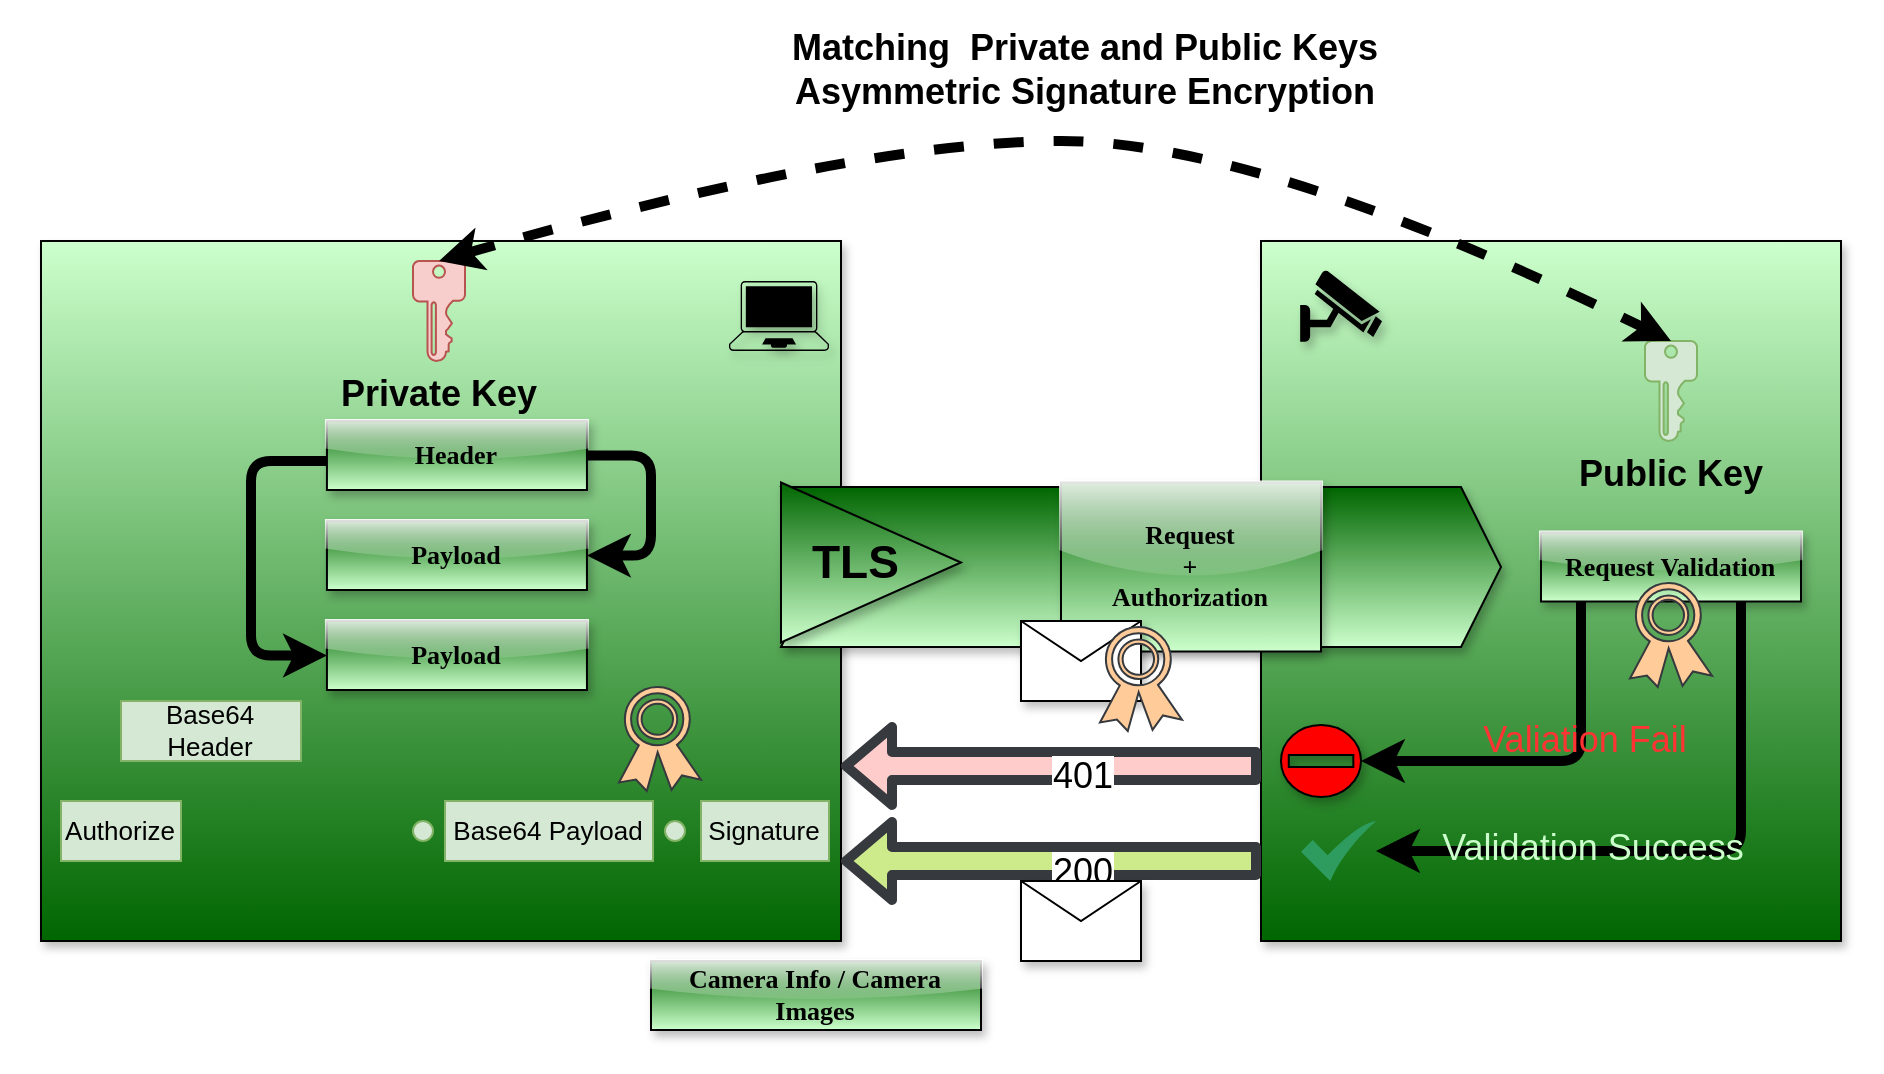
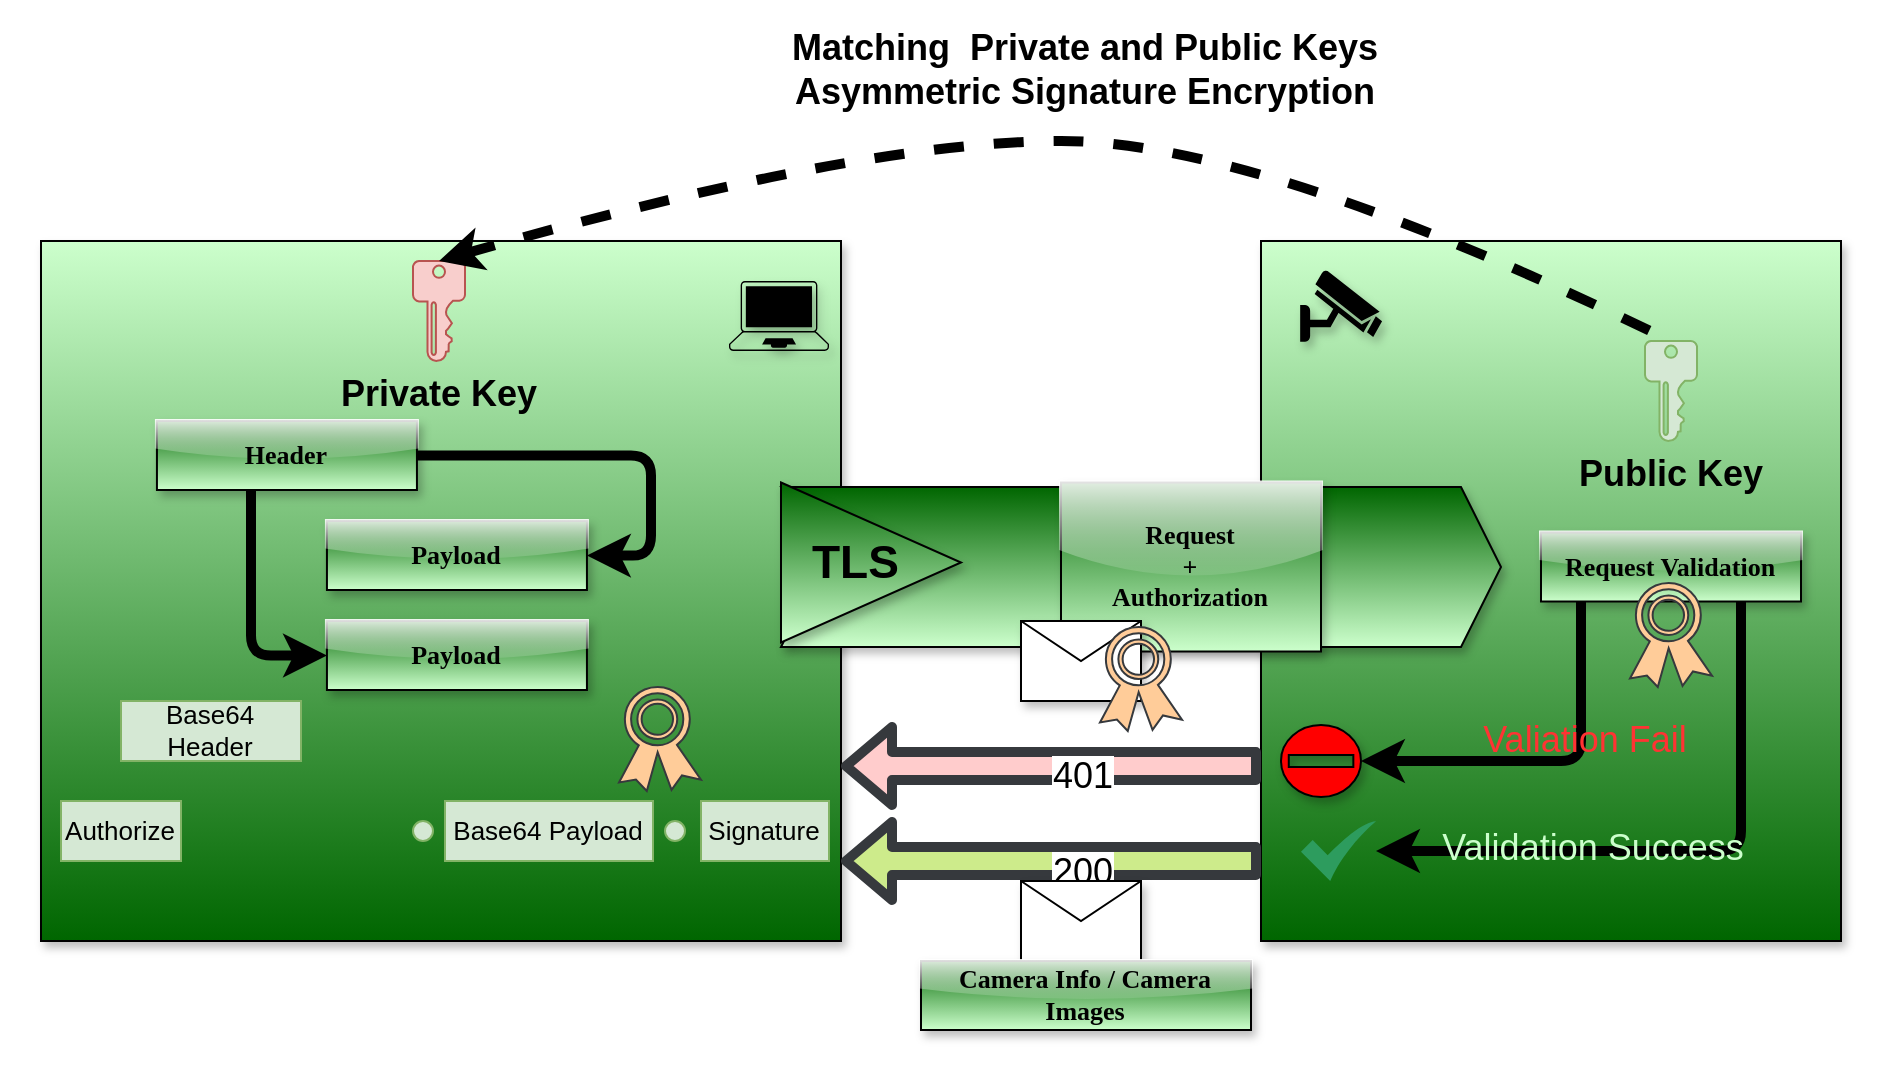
- <mxCell id="39" value="" style="endArrow=classic;html=1;strokeWidth=5;fontSize=18;fontColor=#FF3333;exitX=0.5;exitY=0;exitDx=0;exitDy=0;exitPerimeter=0;entryX=0.5;entryY=0;entryDx=0;entryDy=0;entryPerimeter=0;curved=1;startArrow=classic;startFill=1;dashed=1;" edge="1" parent="1" source="6" target="7"><mxGeometry width="50" height="50" relative="1" as="geometry"><mxPoint x="230" y="80" as="sourcePoint" /><mxPoint x="280" y="30" as="targetPoint" /><Array as="points"><mxPoint x="430" y="70" /><mxPoint x="630" y="70" /></Array></mxGeometry></mxCell>
+ <mxCell id="39" value="" style="endArrow=none;html=1;strokeWidth=5;fontSize=18;fontColor=#FF3333;exitX=0.5;exitY=0;exitDx=0;exitDy=0;exitPerimeter=0;entryX=0.5;entryY=0;entryDx=0;entryDy=0;entryPerimeter=0;curved=1;startArrow=classic;startFill=1;dashed=1;" edge="1" parent="1" source="6" target="7"><mxGeometry width="50" height="50" relative="1" as="geometry"><mxPoint x="230" y="80" as="sourcePoint" /><mxPoint x="280" y="30" as="targetPoint" /><Array as="points"><mxPoint x="430" y="70" /><mxPoint x="630" y="70" /></Array></mxGeometry></mxCell>
- <mxCell id="10" value="&lt;div style=&quot;font-size: 13px;&quot;&gt;&lt;div style=&quot;font-size: 13px;&quot;&gt;Header&lt;/div&gt;&lt;/div&gt;" style="rounded=0;whiteSpace=wrap;html=1;shadow=1;glass=1;labelBackgroundColor=none;labelBorderColor=none;sketch=0;fillStyle=dots;strokeColor=#000000;strokeWidth=1;fontSize=13;fontColor=default;fillColor=#006600;gradientColor=#CCFFCC;fontStyle=1;fontFamily=Times New Roman;" vertex="1" parent="1"><mxGeometry x="162.97" y="210" width="130" height="34.5" as="geometry" /></mxCell>
+ <mxCell id="10" value="&lt;div style=&quot;font-size: 13px;&quot;&gt;&lt;div style=&quot;font-size: 13px;&quot;&gt;Header&lt;/div&gt;&lt;/div&gt;" style="rounded=0;whiteSpace=wrap;html=1;shadow=1;glass=1;labelBackgroundColor=none;labelBorderColor=none;sketch=0;fillStyle=dots;strokeColor=#000000;strokeWidth=1;fontSize=13;fontColor=default;fillColor=#006600;gradientColor=#CCFFCC;fontStyle=1;fontFamily=Times New Roman;" vertex="1" parent="1"><mxGeometry x="77.97" y="210" width="130" height="34.5" as="geometry" /></mxCell>
- <mxCell id="38" value="Camera Info / Camera Images" style="rounded=0;whiteSpace=wrap;html=1;shadow=1;glass=1;labelBackgroundColor=none;labelBorderColor=none;sketch=0;fillStyle=dots;strokeColor=#000000;strokeWidth=1;fontSize=13;fontColor=default;fillColor=#006600;gradientColor=#CCFFCC;fontStyle=1;fontFamily=Times New Roman;" vertex="1" parent="1"><mxGeometry x="325" y="480" width="165" height="34.5" as="geometry" /></mxCell>
+ <mxCell id="38" value="Camera Info / Camera Images" style="rounded=0;whiteSpace=wrap;html=1;shadow=1;glass=1;labelBackgroundColor=none;labelBorderColor=none;sketch=0;fillStyle=dots;strokeColor=#000000;strokeWidth=1;fontSize=13;fontColor=default;fillColor=#006600;gradientColor=#CCFFCC;fontStyle=1;fontFamily=Times New Roman;" vertex="1" parent="1"><mxGeometry x="460" y="480" width="165" height="34.5" as="geometry" /></mxCell>
